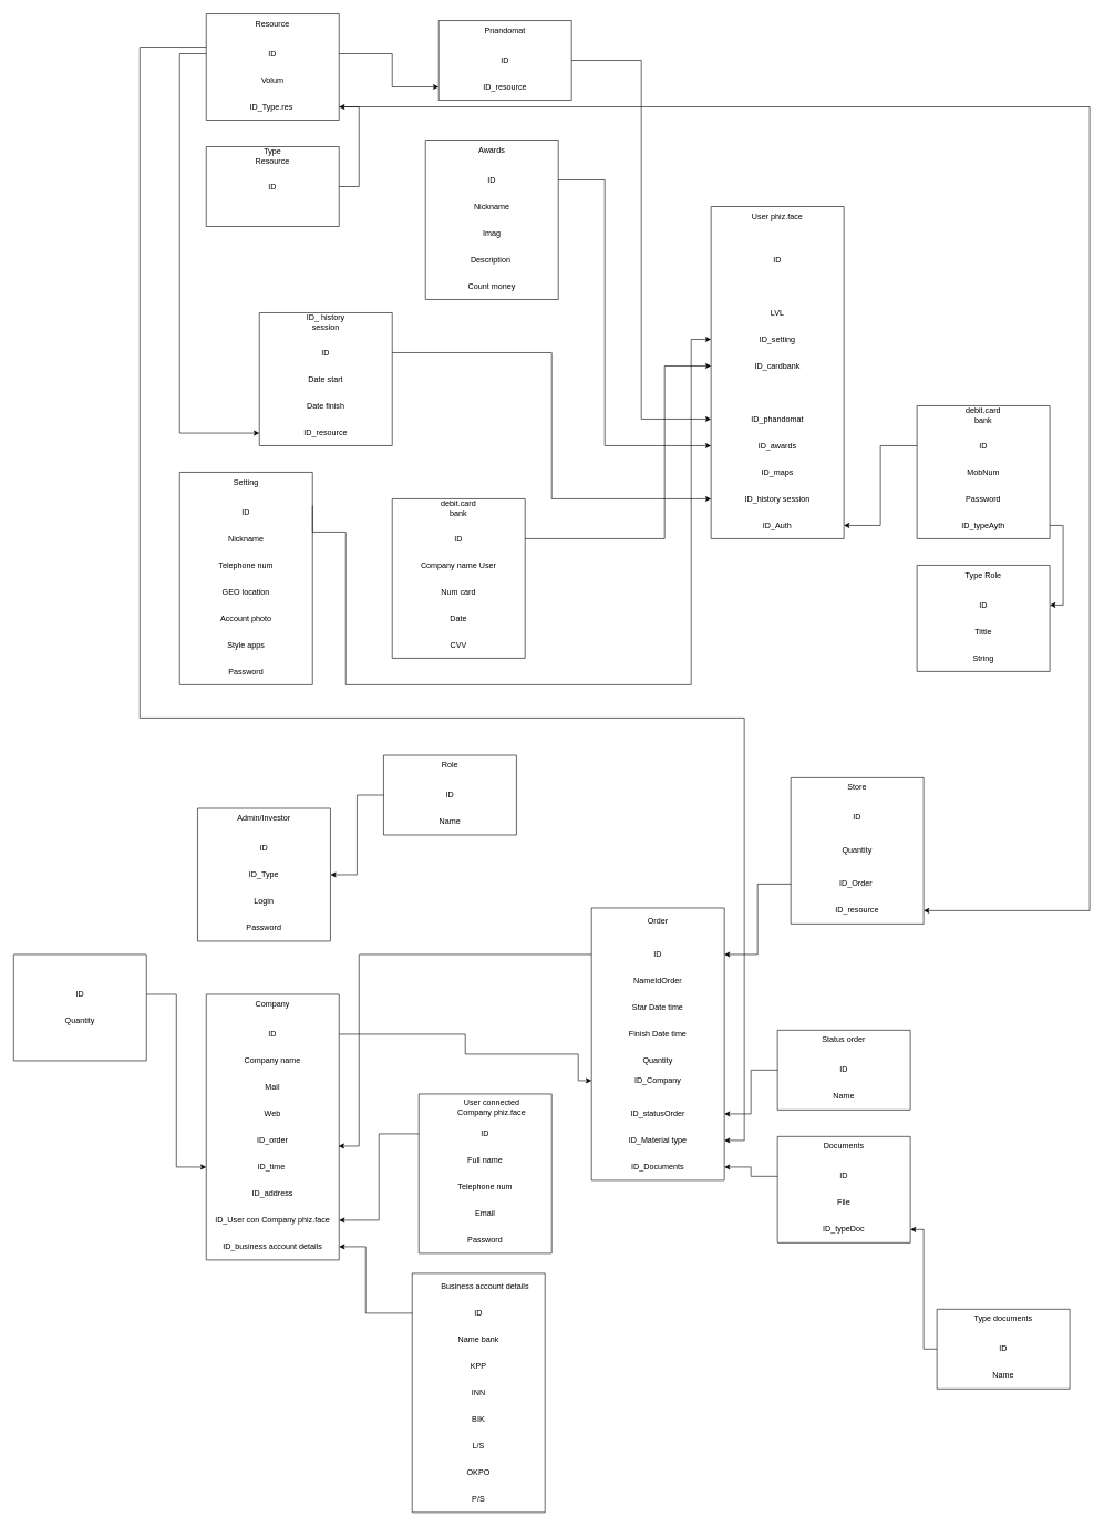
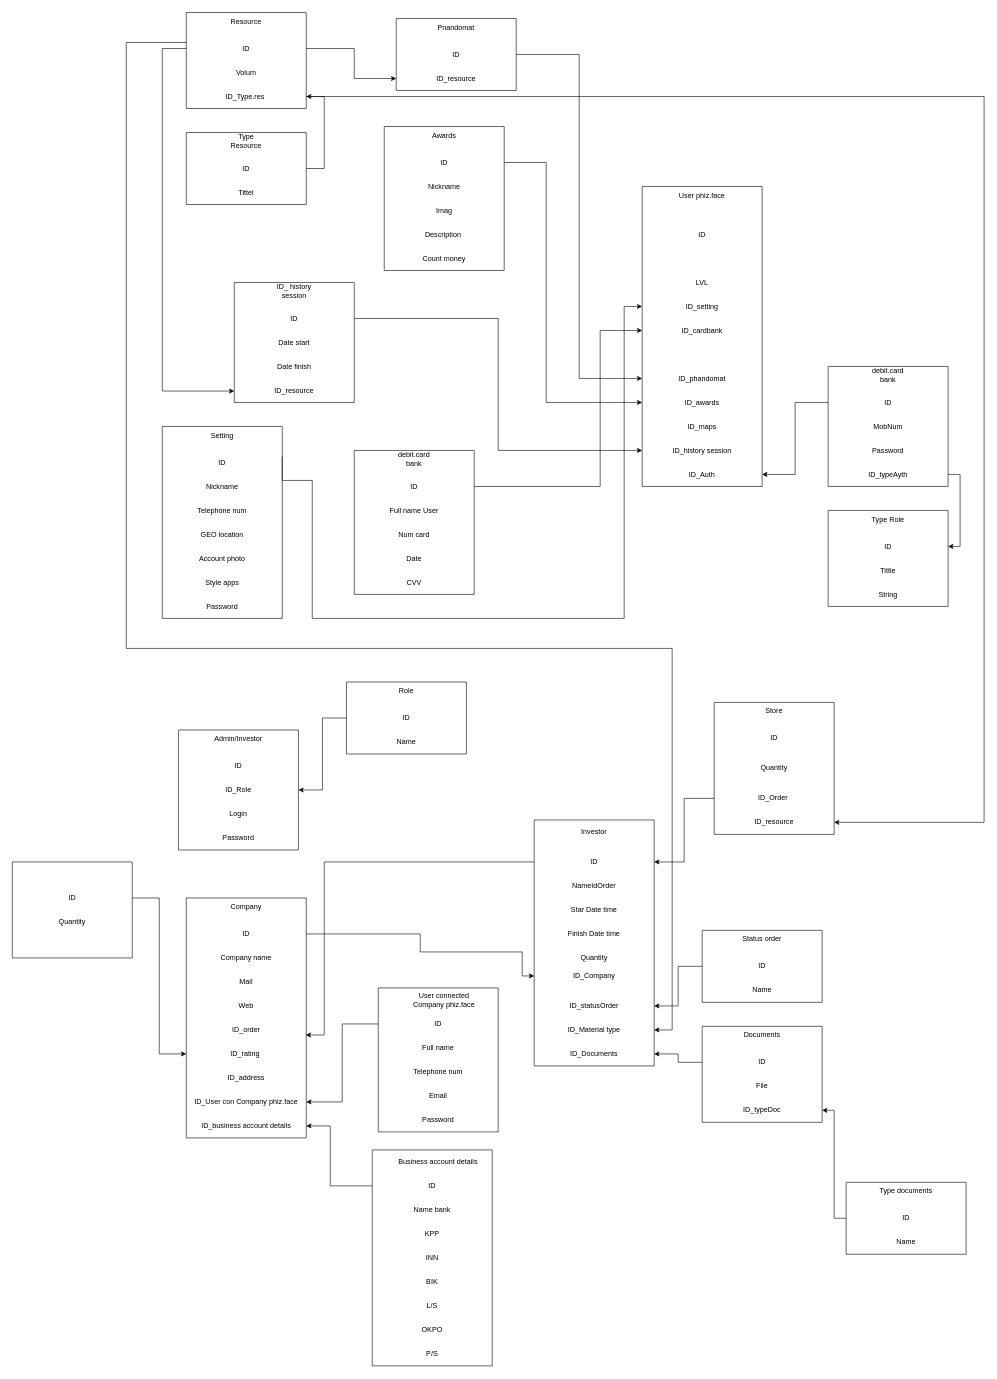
+ <mxCell id="84" value="Tittel" style="text;html=1;align=center;verticalAlign=middle;whiteSpace=wrap;rounded=0;" parent="81" vertex="1"><mxGeometry y="80" width="200" height="40" as="geometry" /></mxCell>
- <mxCell id="23" value="Company name User" style="text;html=1;align=center;verticalAlign=middle;whiteSpace=wrap;rounded=0;" parent="20" vertex="1"><mxGeometry y="80" width="200" height="40" as="geometry" /></mxCell>
+ <mxCell id="23" value="Full name User" style="text;html=1;align=center;verticalAlign=middle;whiteSpace=wrap;rounded=0;" parent="20" vertex="1"><mxGeometry y="80" width="200" height="40" as="geometry" /></mxCell>
- <mxCell id="30" value="ID_Type" style="text;html=1;align=center;verticalAlign=middle;whiteSpace=wrap;rounded=0;" parent="27" vertex="1"><mxGeometry y="80" width="200" height="40" as="geometry" /></mxCell>
+ <mxCell id="30" value="ID_Role" style="text;html=1;align=center;verticalAlign=middle;whiteSpace=wrap;rounded=0;" parent="27" vertex="1"><mxGeometry y="80" width="200" height="40" as="geometry" /></mxCell>
- <mxCell id="54" value="Order" style="text;html=1;align=center;verticalAlign=middle;whiteSpace=wrap;rounded=0;" parent="50" vertex="1"><mxGeometry width="200" height="40" as="geometry" /></mxCell>
+ <mxCell id="54" value="Investor" style="text;html=1;align=center;verticalAlign=middle;whiteSpace=wrap;rounded=0;" parent="50" vertex="1"><mxGeometry width="200" height="40" as="geometry" /></mxCell>
- <mxCell id="43" value="&lt;div style=&quot;text-align: start;&quot;&gt;&lt;span style=&quot;background-color: initial;&quot;&gt;ID_time&amp;nbsp;&lt;/span&gt;&lt;/div&gt;" style="text;html=1;align=center;verticalAlign=middle;whiteSpace=wrap;rounded=0;" parent="33" vertex="1"><mxGeometry y="240" width="200" height="40" as="geometry" /></mxCell>
+ <mxCell id="43" value="&lt;div style=&quot;text-align: start;&quot;&gt;&lt;span style=&quot;background-color: initial;&quot;&gt;ID_rating&amp;nbsp;&lt;/span&gt;&lt;/div&gt;" style="text;html=1;align=center;verticalAlign=middle;whiteSpace=wrap;rounded=0;" parent="33" vertex="1"><mxGeometry y="240" width="200" height="40" as="geometry" /></mxCell>
